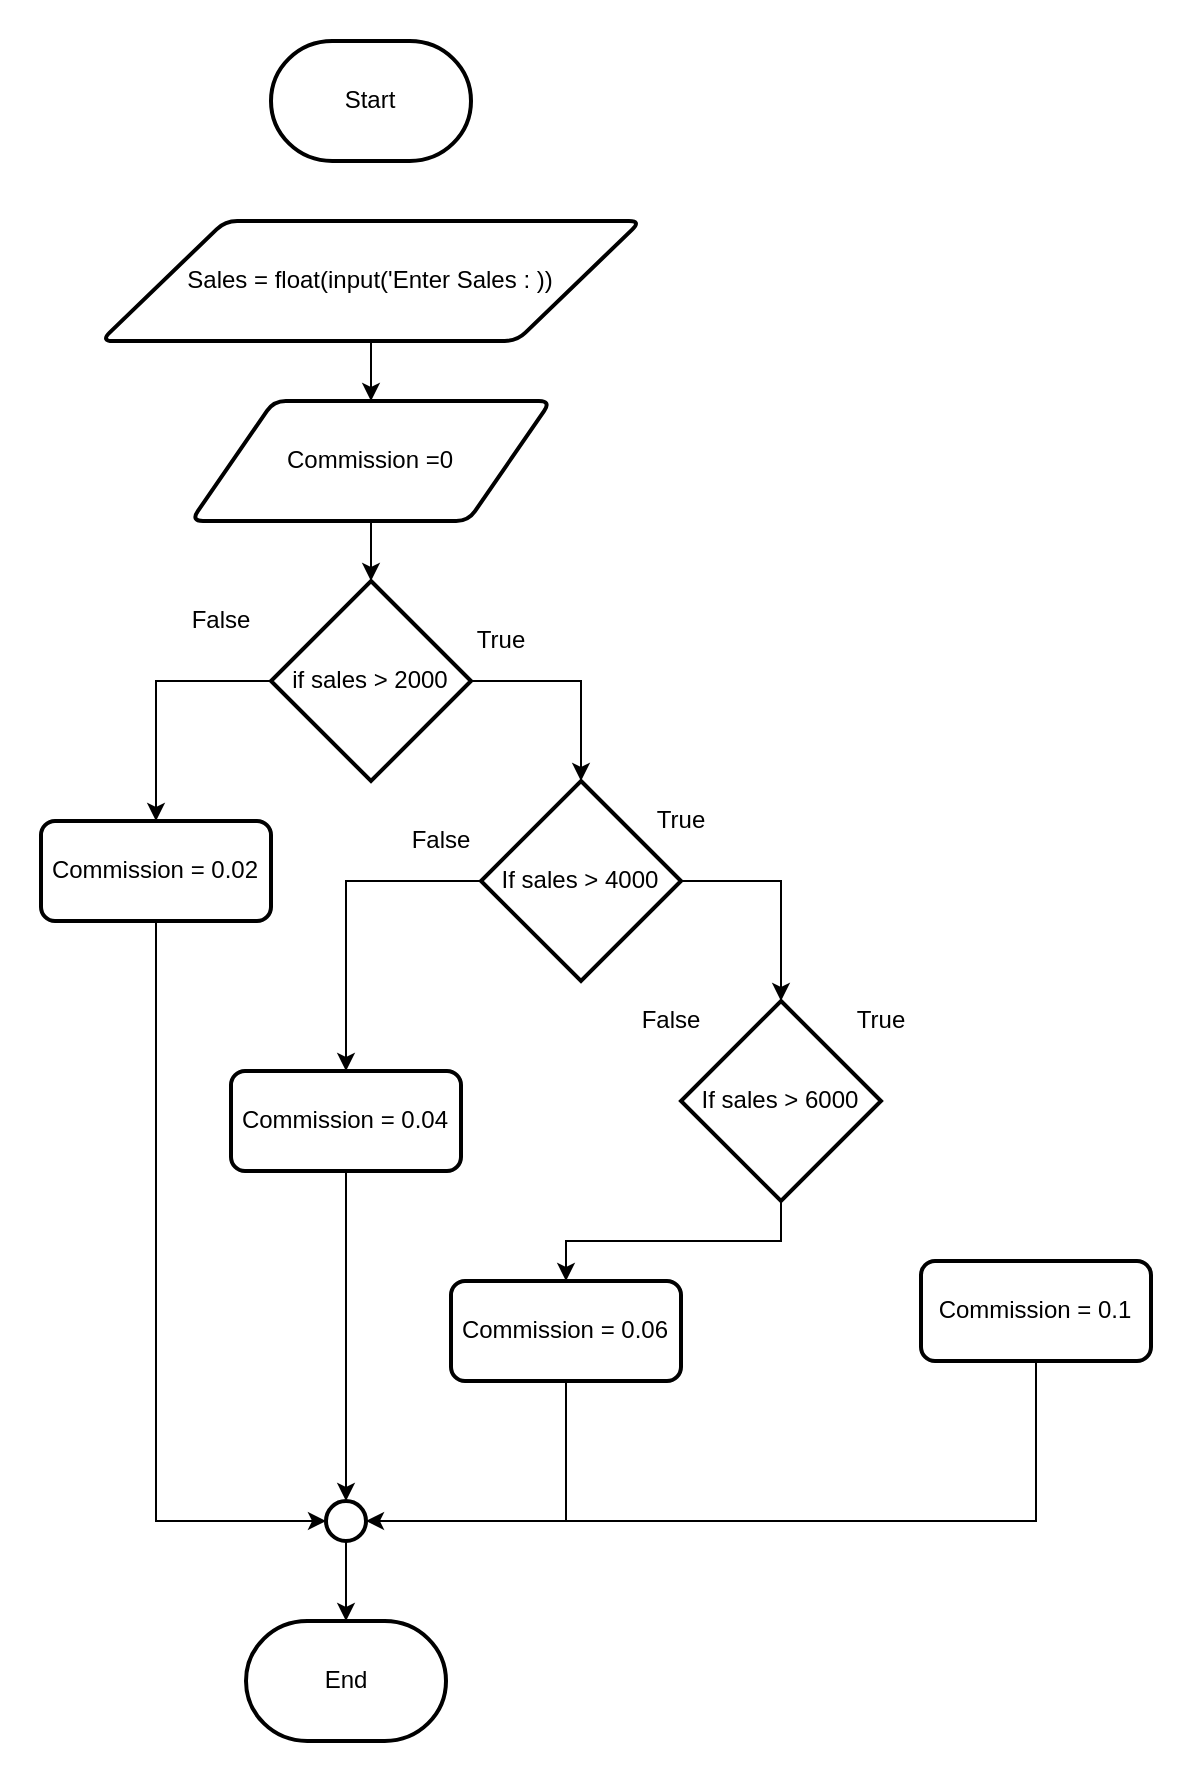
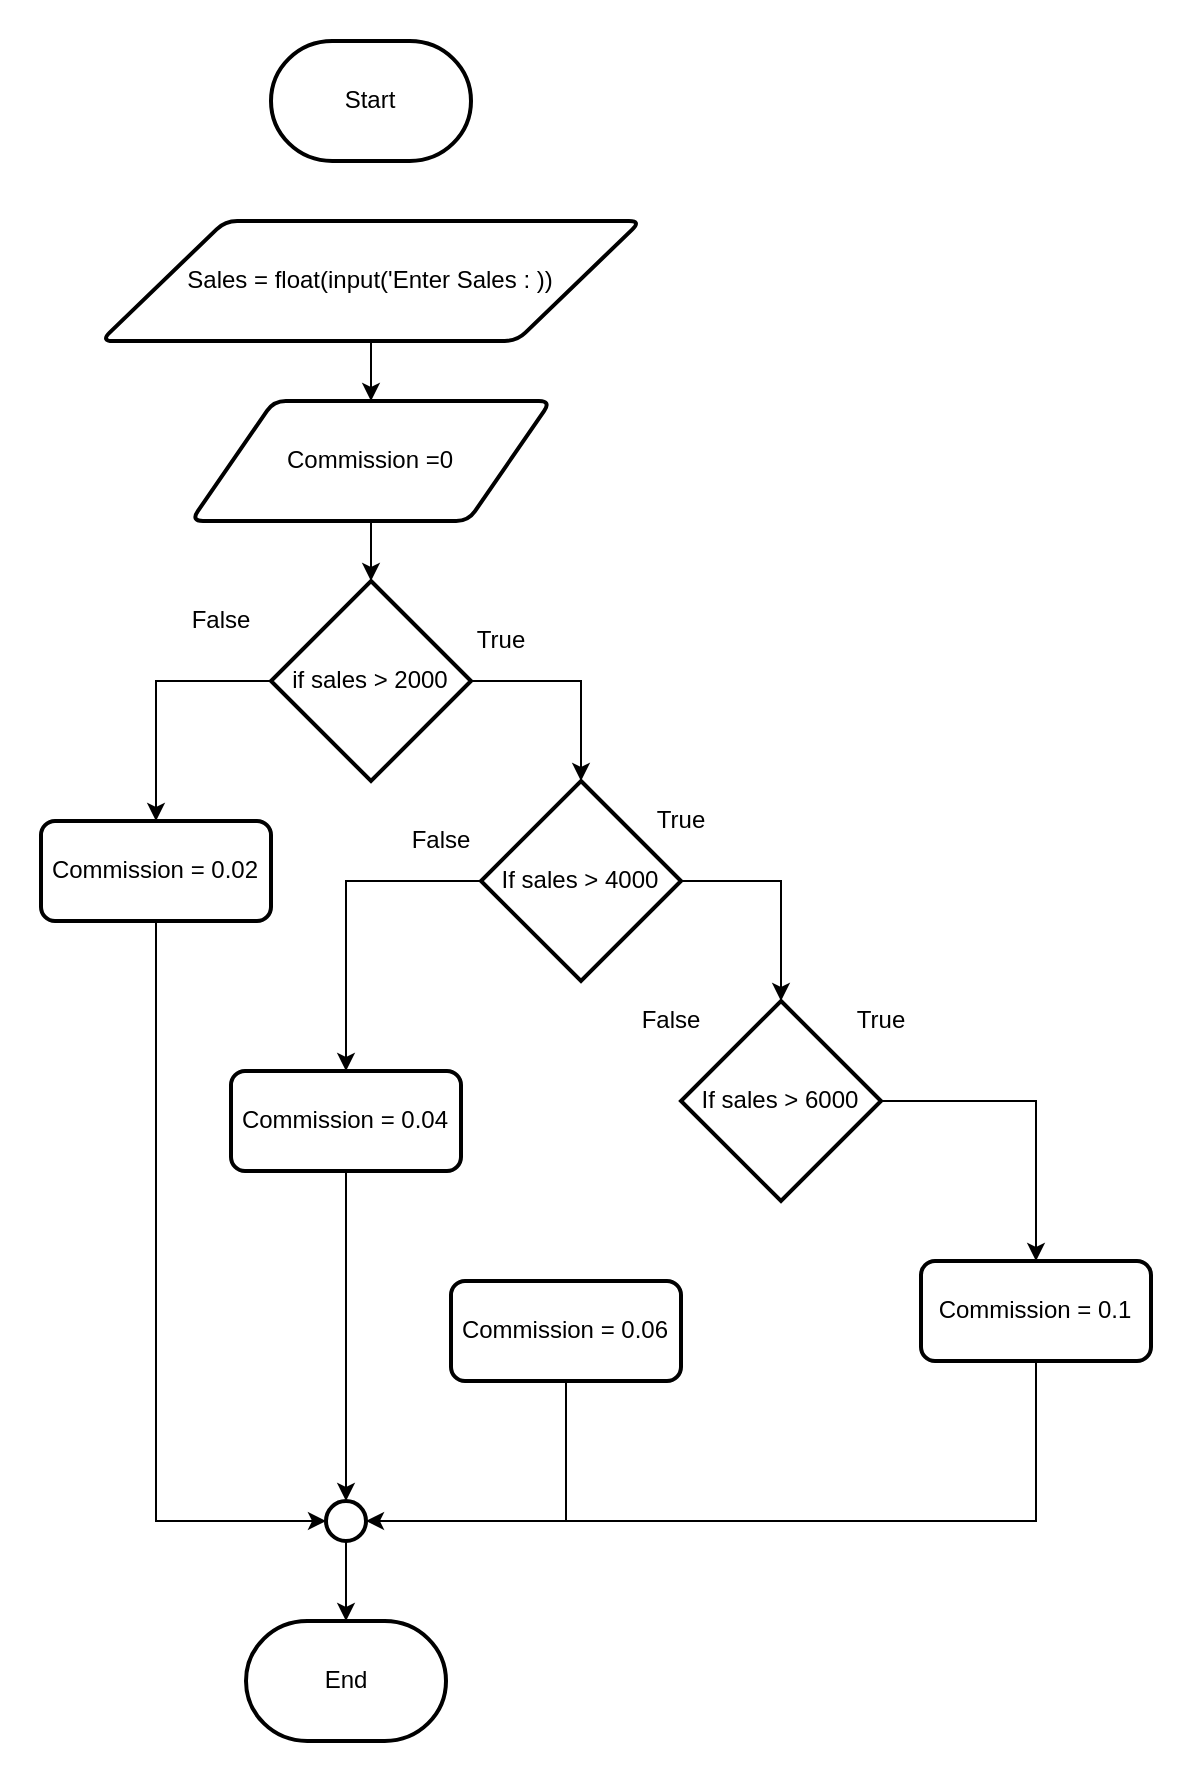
- <mxCell id="13" style="edgeStyle=orthogonalEdgeStyle;rounded=0;orthogonalLoop=1;jettySize=auto;html=1;" edge="1" parent="1" source="14" target="26"><mxGeometry relative="1" as="geometry" /></mxCell>
+ <mxCell id="13" style="edgeStyle=orthogonalEdgeStyle;rounded=0;orthogonalLoop=1;jettySize=auto;html=1;" edge="1" parent="1" source="14" target="28"><mxGeometry relative="1" as="geometry" /></mxCell>
